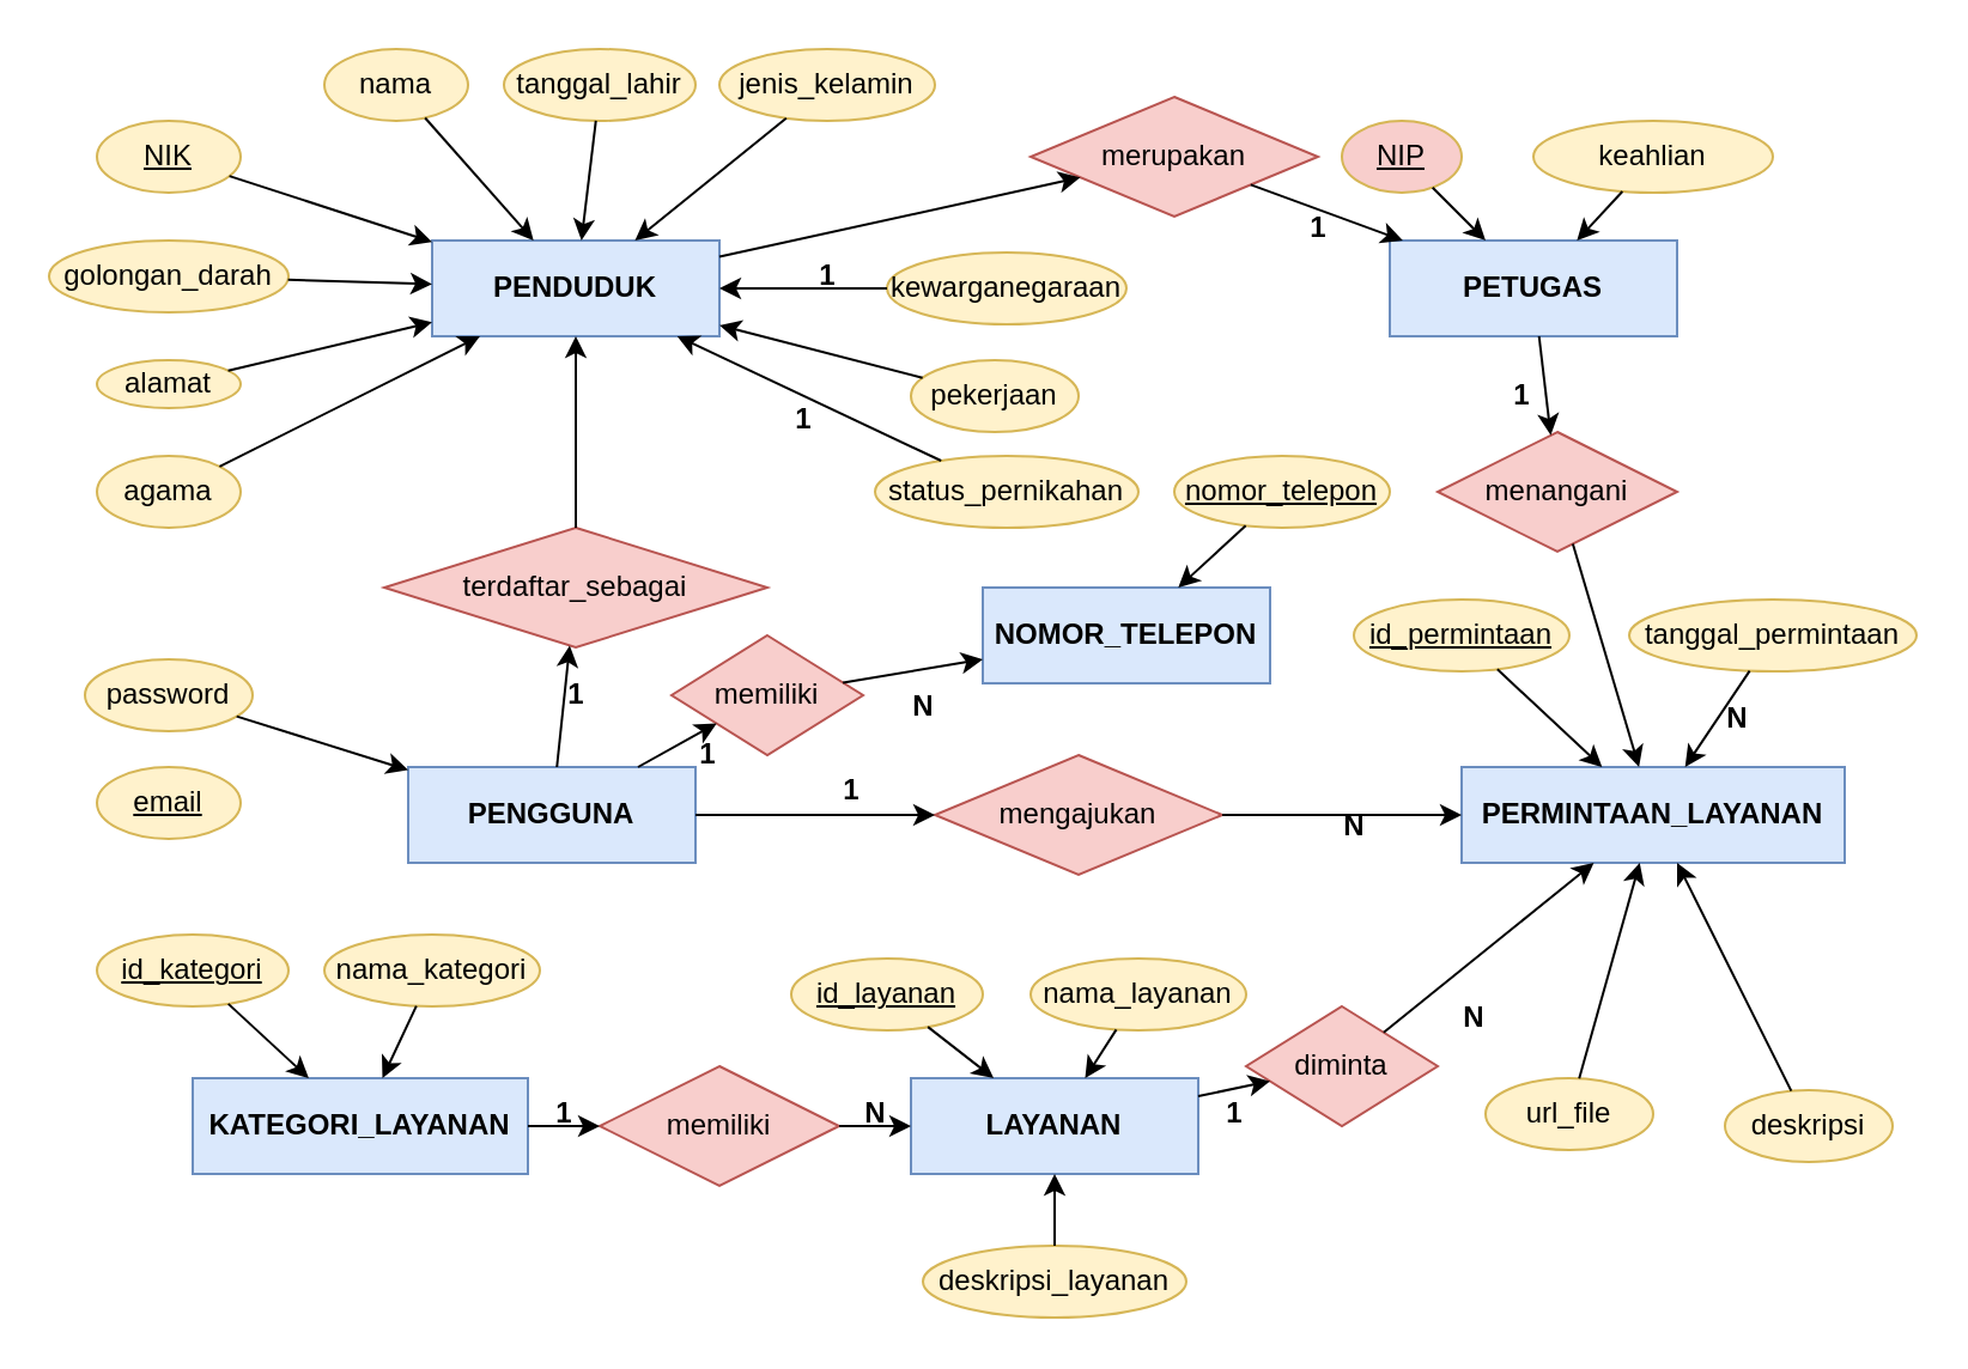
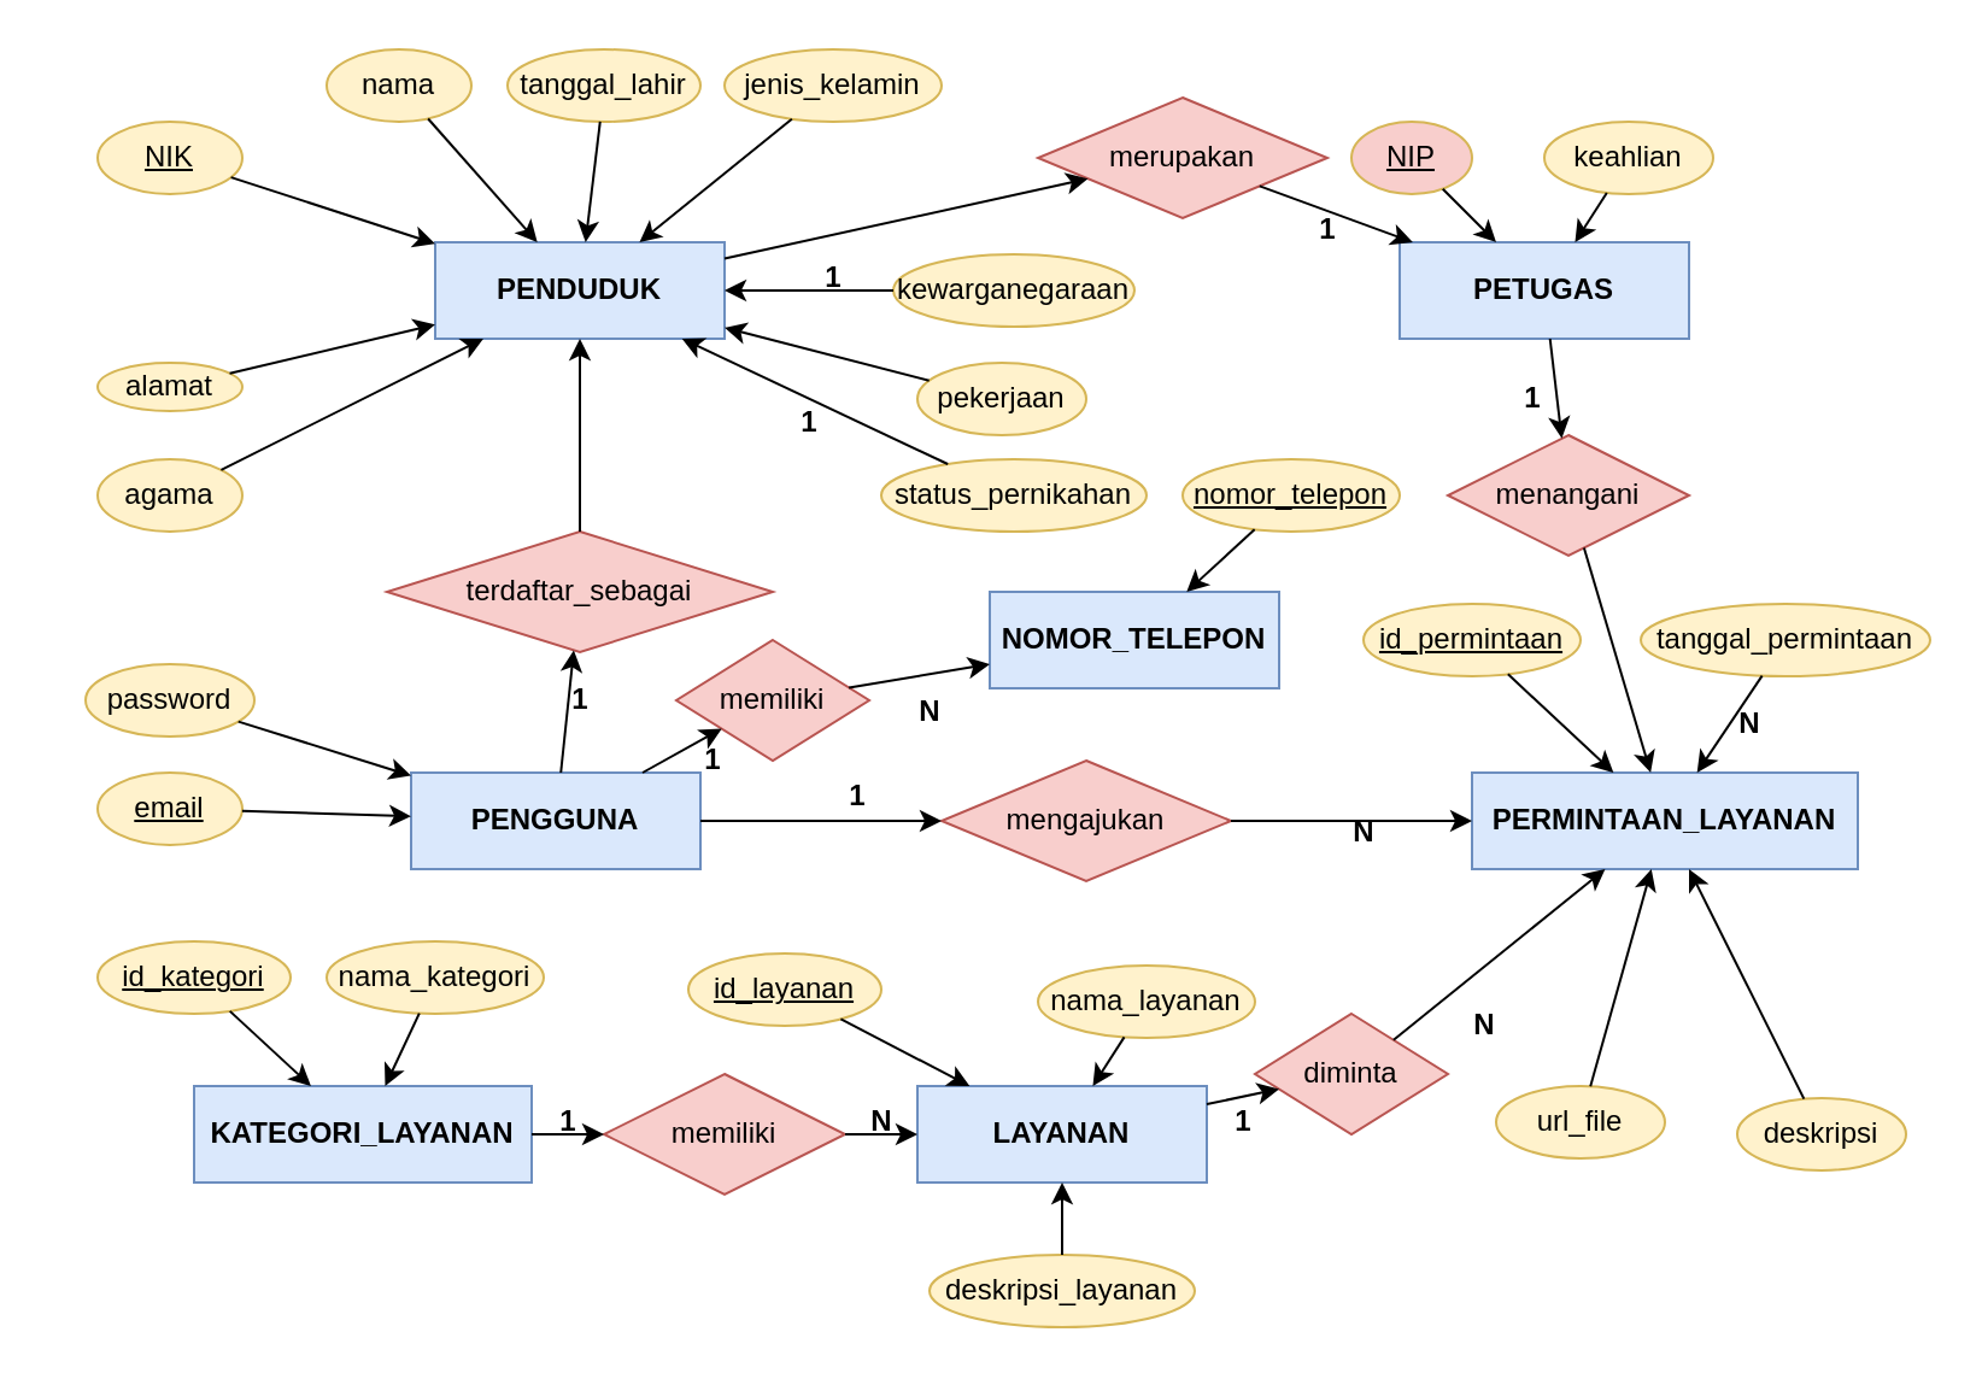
- <mxCell id="20" value="keahlian" style="ellipse;whiteSpace=wrap;html=1;fillColor=#fff2cc;strokeColor=#d6b656;" parent="1" vertex="1"><mxGeometry x="640" y="50" width="100" height="30" as="geometry" /></mxCell>
+ <mxCell id="20" value="keahlian" style="ellipse;whiteSpace=wrap;html=1;fillColor=#fff2cc;strokeColor=#d6b656;" parent="1" vertex="1"><mxGeometry x="640" y="50" width="70" height="30" as="geometry" /></mxCell>
- <mxCell id="12" value="golongan_darah" style="ellipse;whiteSpace=wrap;html=1;fillColor=#fff2cc;strokeColor=#d6b656;" parent="1" vertex="1"><mxGeometry x="20" y="100" width="100" height="30" as="geometry" /></mxCell>
- <mxCell id="49" parent="1" source="12" target="2" edge="1"><mxGeometry relative="1" as="geometry" /></mxCell>
+ <mxCell id="50" parent="1" source="14" target="13" edge="1"><mxGeometry relative="1" as="geometry" /></mxCell>
- <mxCell id="25" value="id_layanan" style="ellipse;whiteSpace=wrap;html=1;fillColor=#fff2cc;strokeColor=#d6b656;fontStyle=4" parent="1" vertex="1"><mxGeometry x="330" y="400" width="80" height="30" as="geometry" /></mxCell>
+ <mxCell id="25" value="id_layanan" style="ellipse;whiteSpace=wrap;html=1;fillColor=#fff2cc;strokeColor=#d6b656;fontStyle=4" parent="1" vertex="1"><mxGeometry x="285" y="395" width="80" height="30" as="geometry" /></mxCell>
